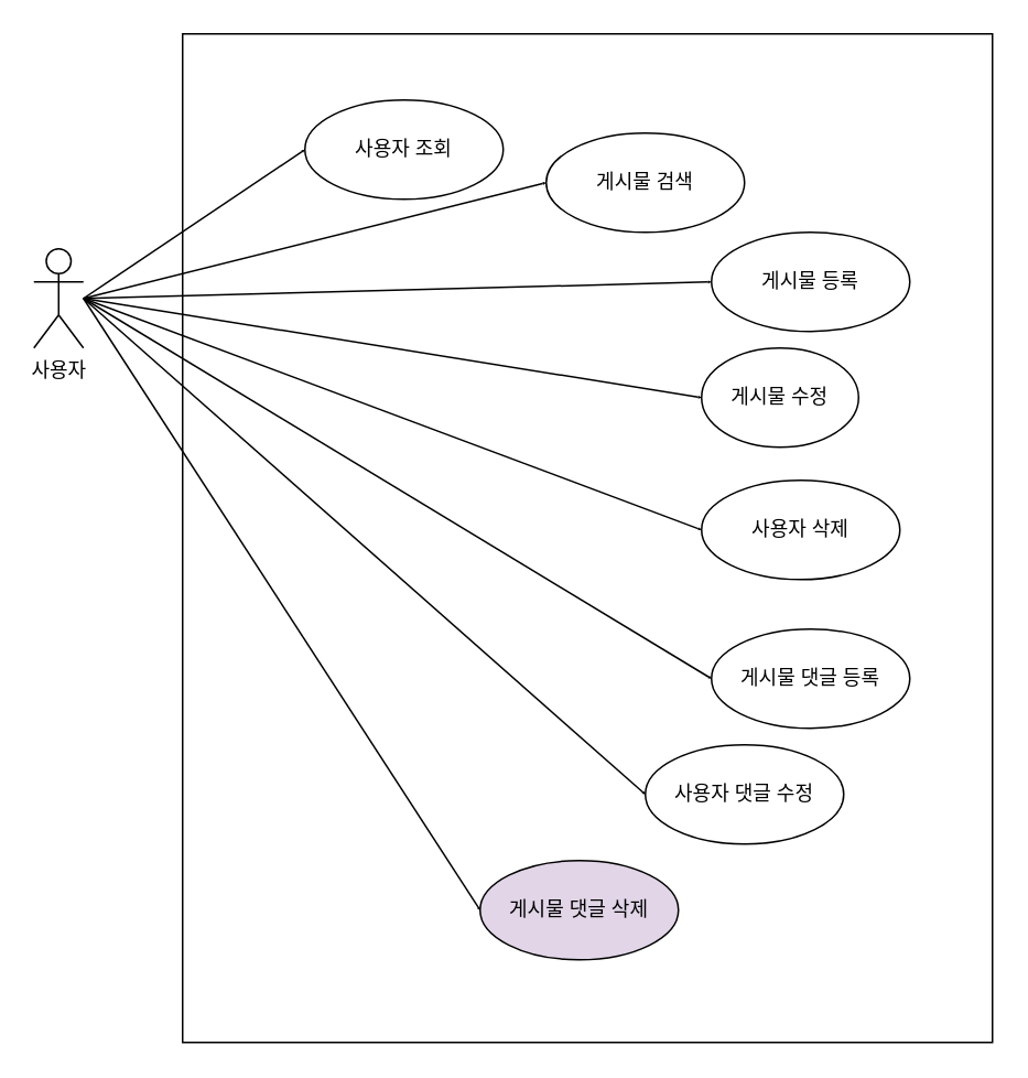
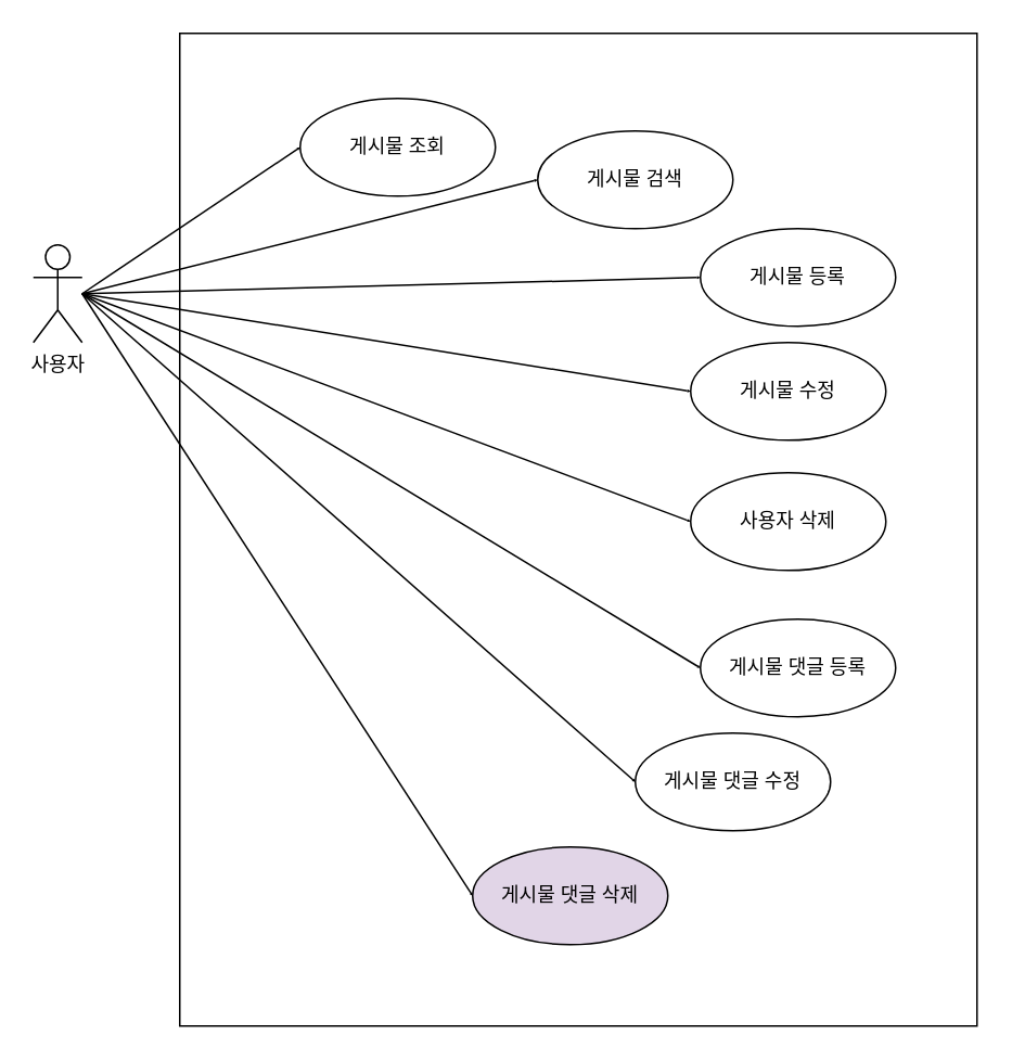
- <mxCell id="4" value="사용자 조회" style="ellipse;whiteSpace=wrap;html=1;" parent="1" vertex="1"><mxGeometry x="184" y="60" width="120" height="60" as="geometry" /></mxCell>
+ <mxCell id="4" value="게시물 조회" style="ellipse;whiteSpace=wrap;html=1;" parent="1" vertex="1"><mxGeometry x="184" y="60" width="120" height="60" as="geometry" /></mxCell>
- <mxCell id="16" value="게시물&amp;nbsp;수정" style="ellipse;whiteSpace=wrap;html=1;" vertex="1" parent="1"><mxGeometry x="424" y="210" width="95" height="60" as="geometry" /></mxCell>
+ <mxCell id="16" value="게시물&amp;nbsp;수정" style="ellipse;whiteSpace=wrap;html=1;" vertex="1" parent="1"><mxGeometry x="424" y="210" width="120" height="60" as="geometry" /></mxCell>
- <mxCell id="10" value="사용자 댓글 수정" style="ellipse;whiteSpace=wrap;html=1;" vertex="1" parent="1"><mxGeometry x="390" y="450" width="120" height="60" as="geometry" /></mxCell>
+ <mxCell id="10" value="게시물 댓글 수정" style="ellipse;whiteSpace=wrap;html=1;" vertex="1" parent="1"><mxGeometry x="390" y="450" width="120" height="60" as="geometry" /></mxCell>
